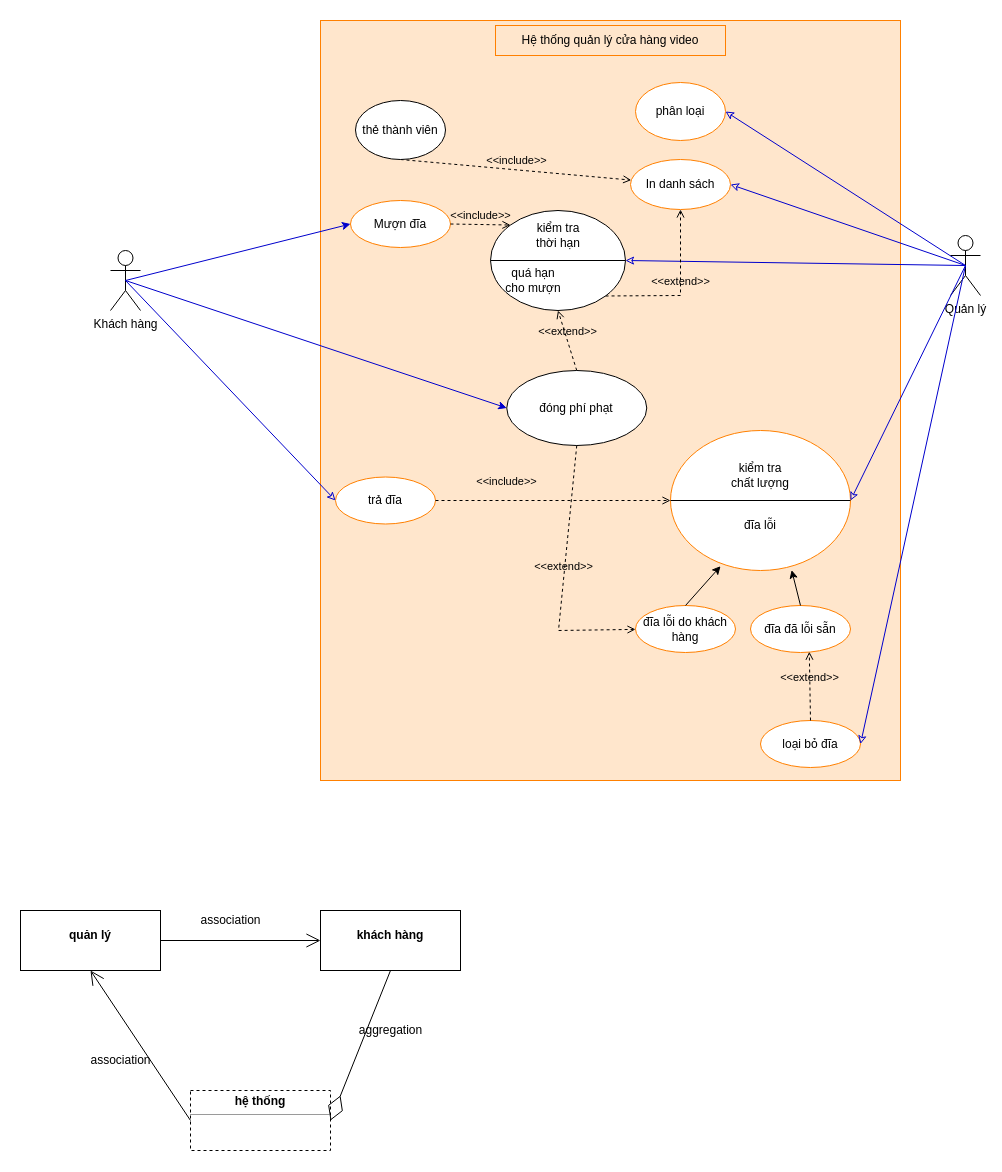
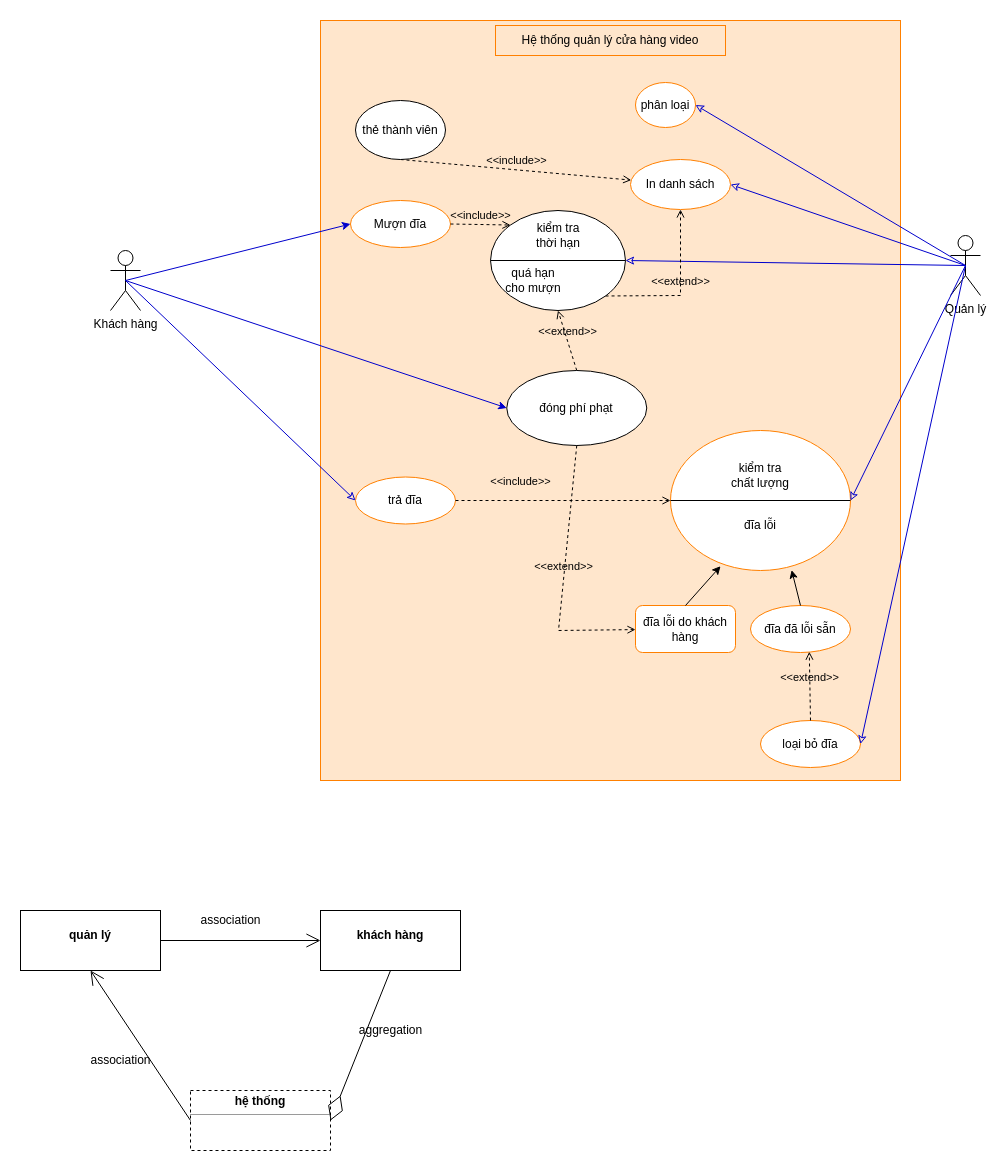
- <mxCell id="5" value="phân loại" style="ellipse;whiteSpace=wrap;html=1;strokeColor=#FF8000;" parent="1" vertex="1"><mxGeometry x="635" y="82" width="90" height="58" as="geometry" /></mxCell>
+ <mxCell id="5" value="phân loại" style="ellipse;whiteSpace=wrap;html=1;strokeColor=#FF8000;" parent="1" vertex="1"><mxGeometry x="635" y="82" width="60" height="45" as="geometry" /></mxCell>
- <mxCell id="24" value="trả đĩa" style="ellipse;whiteSpace=wrap;html=1;strokeColor=#FF8000;" parent="1" vertex="1"><mxGeometry x="335" y="476.5" width="100" height="47" as="geometry" /></mxCell>
+ <mxCell id="24" value="trả đĩa" style="ellipse;whiteSpace=wrap;html=1;strokeColor=#FF8000;" parent="1" vertex="1"><mxGeometry x="355" y="476.5" width="100" height="47" as="geometry" /></mxCell>
- <mxCell id="32" value="đĩa lỗi do khách hàng" style="ellipse;whiteSpace=wrap;html=1;strokeColor=#FF8000;" parent="1" vertex="1"><mxGeometry x="635" y="605" width="100" height="47" as="geometry" /></mxCell>
+ <mxCell id="32" value="đĩa lỗi do khách hàng" style="whiteSpace=wrap;html=1;strokeColor=#FF8000;rounded=1;" parent="1" vertex="1"><mxGeometry x="635" y="605" width="100" height="47" as="geometry" /></mxCell>
